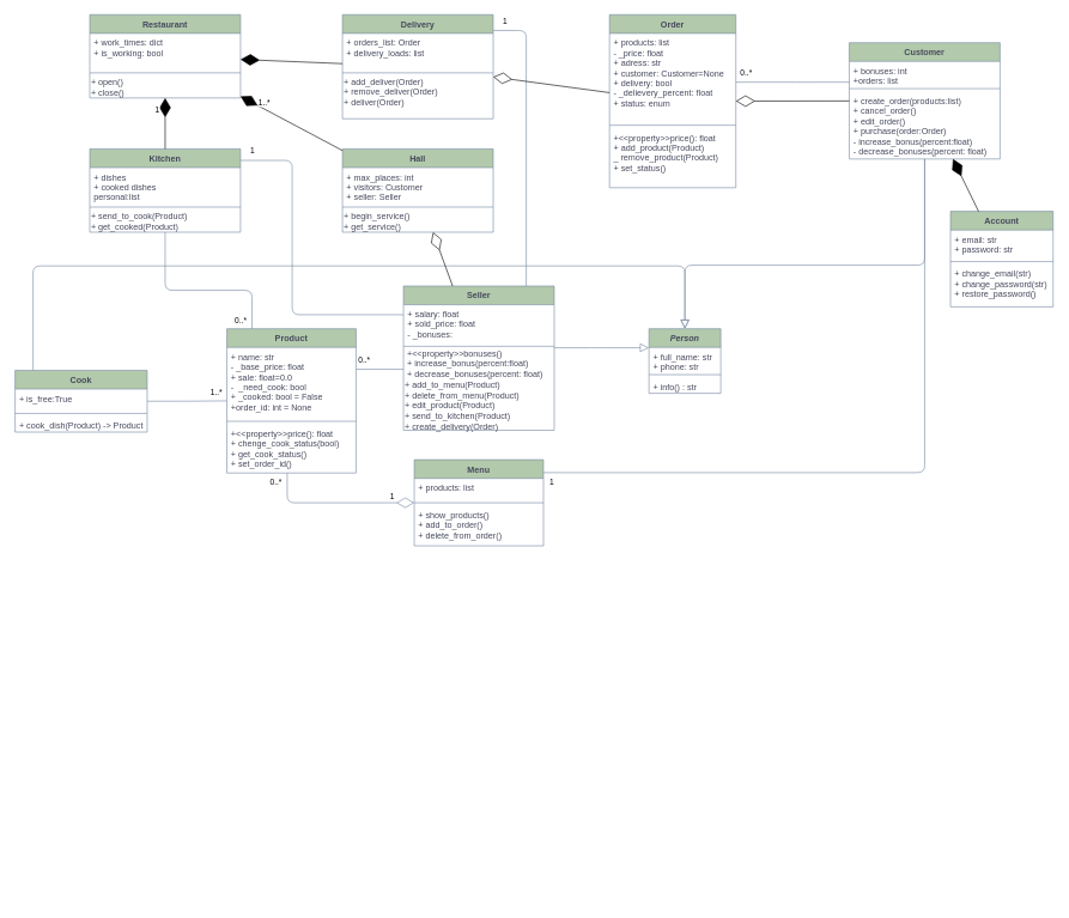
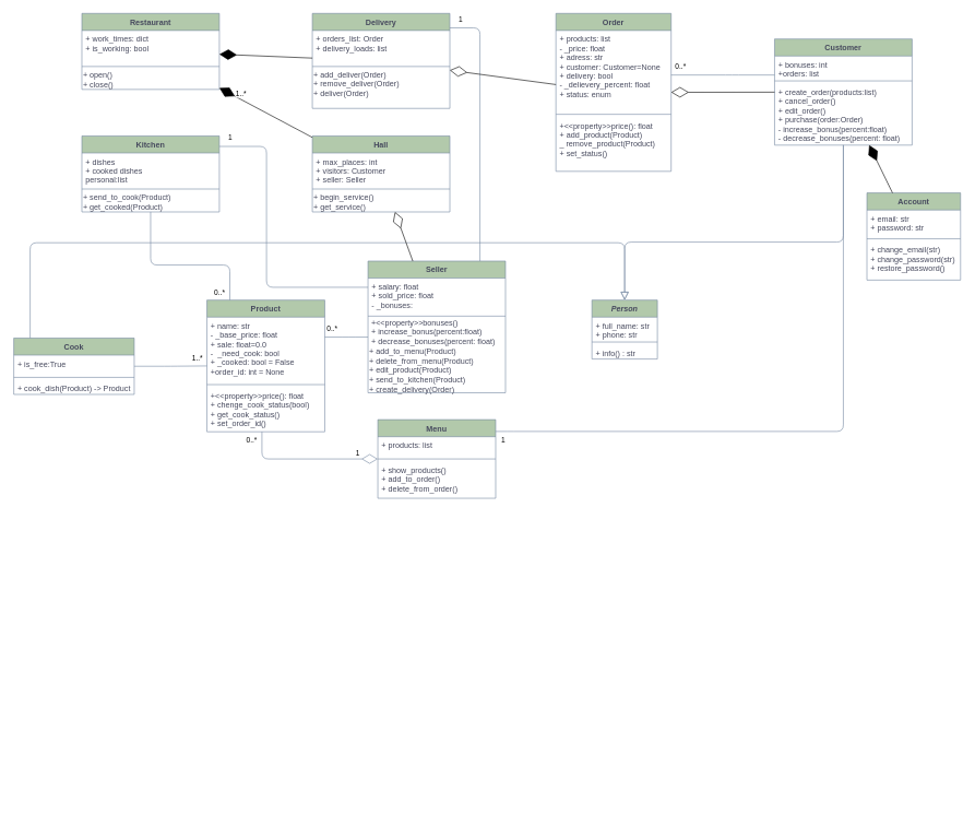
- <mxCell id="70" value="" style="endArrow=diamondThin;endFill=1;endSize=24;html=1;sourcePerimeterSpacing=0;targetPerimeterSpacing=0;" parent="1" source="42" target="59" edge="1"><mxGeometry width="160" relative="1" as="geometry"><mxPoint x="337.999" y="79" as="sourcePoint" /><mxPoint x="379" y="200" as="targetPoint" /></mxGeometry></mxCell>
- <mxCell id="71" value="1" style="edgeLabel;html=1;align=center;verticalAlign=middle;resizable=0;points=[];" parent="70" vertex="1" connectable="0"><mxGeometry x="0.589" y="-2" relative="1" as="geometry"><mxPoint x="-14" y="1" as="offset" /></mxGeometry></mxCell>
- <mxCell id="11" value="" style="endArrow=block;endSize=10;endFill=0;shadow=0;strokeWidth=1;edgeStyle=elbowEdgeStyle;elbow=vertical;strokeColor=#788AA3;fontColor=#46495D;" parent="1" source="7" target="20" edge="1"><mxGeometry width="160" relative="1" as="geometry"><mxPoint x="515" y="1235" as="sourcePoint" /><mxPoint x="456" y="1297" as="targetPoint" /><Array as="points"><mxPoint x="832" y="484" /><mxPoint x="807" y="468" /><mxPoint x="387" y="1196" /><mxPoint x="495" y="1247" /></Array></mxGeometry></mxCell>
